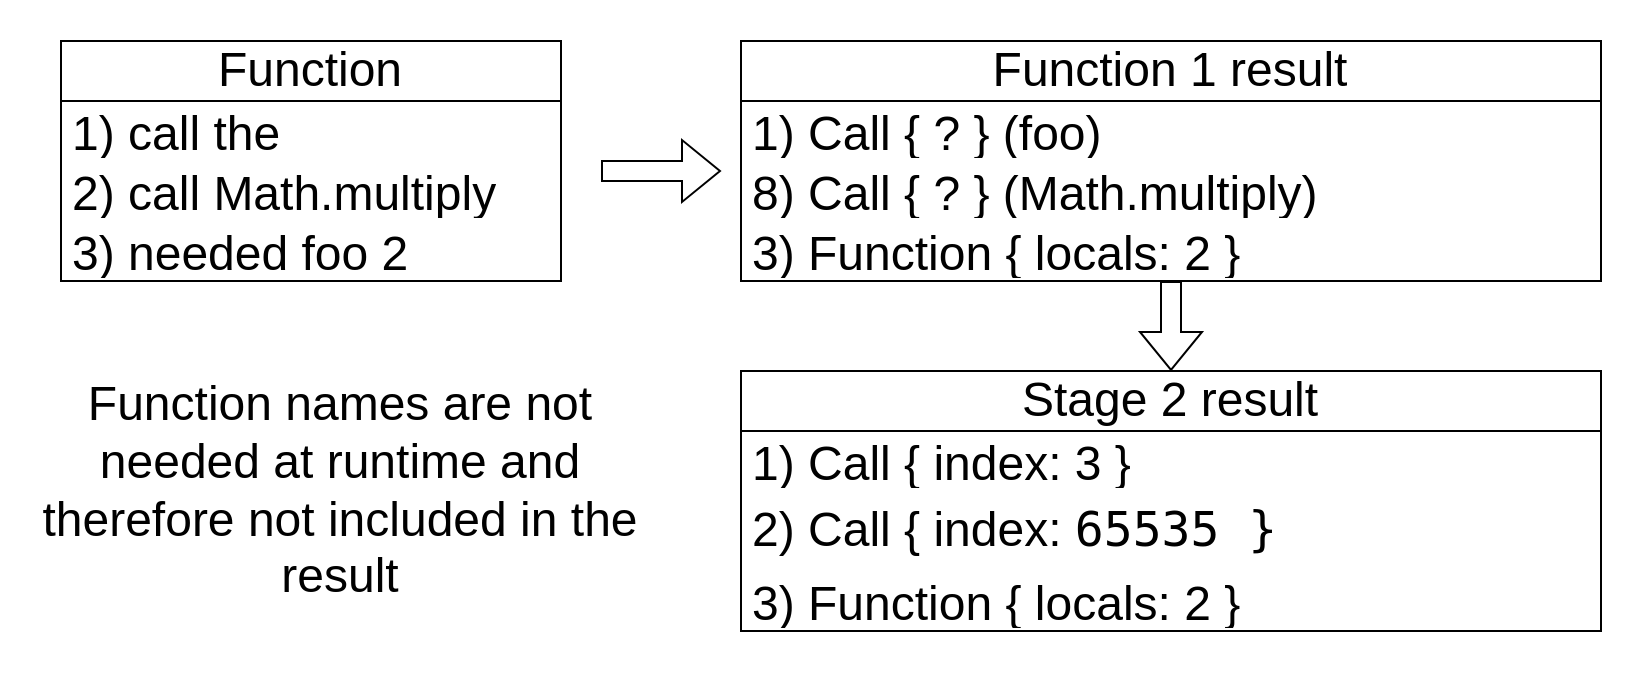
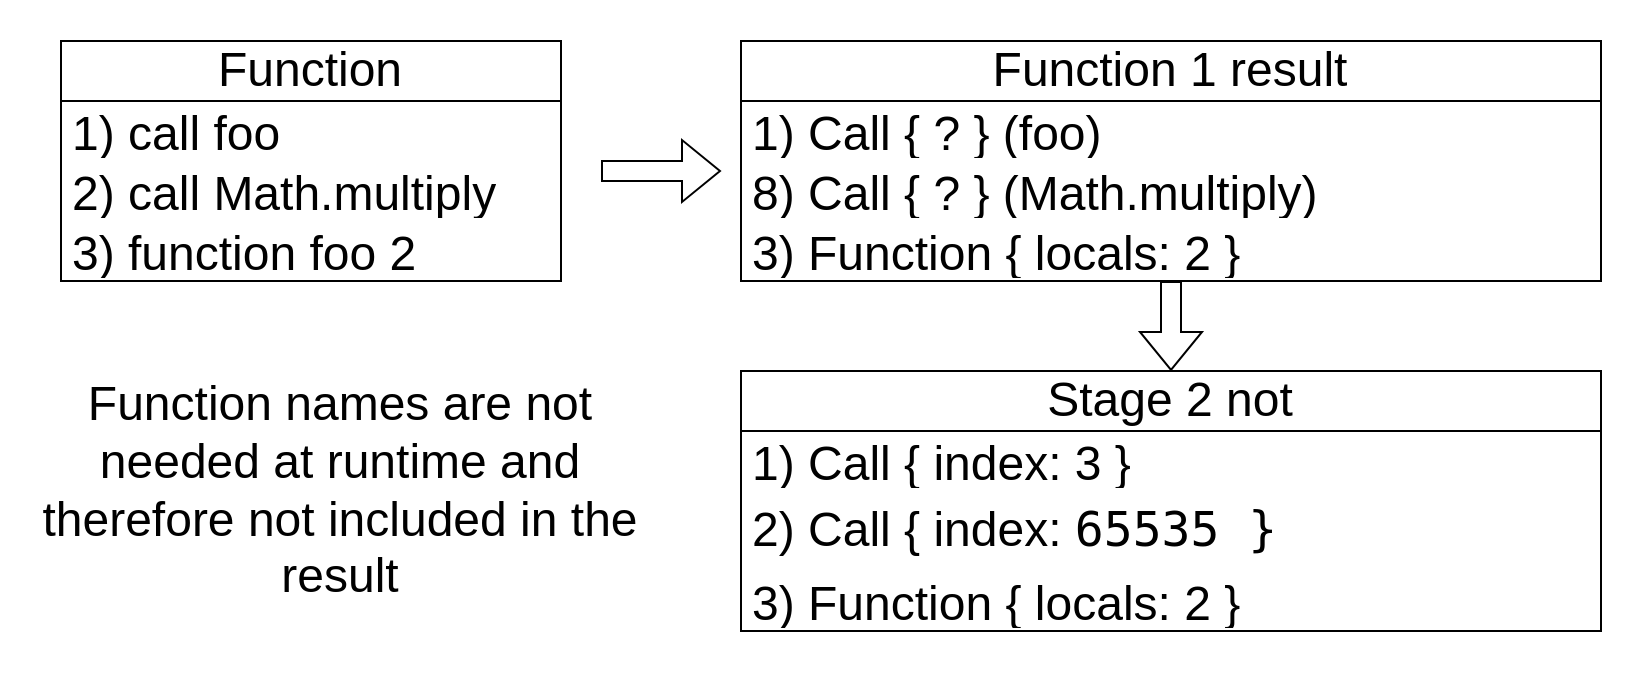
- <mxCell id="3" value="1) call the" style="text;strokeColor=none;fillColor=none;align=left;verticalAlign=middle;spacingLeft=4;spacingRight=4;overflow=hidden;points=[[0,0.5],[1,0.5]];portConstraint=eastwest;rotatable=0;whiteSpace=wrap;html=1;fontSize=24;" vertex="1" parent="2"><mxGeometry y="30" width="250" height="30" as="geometry" /></mxCell>
+ <mxCell id="3" value="1) call foo" style="text;strokeColor=none;fillColor=none;align=left;verticalAlign=middle;spacingLeft=4;spacingRight=4;overflow=hidden;points=[[0,0.5],[1,0.5]];portConstraint=eastwest;rotatable=0;whiteSpace=wrap;html=1;fontSize=24;" vertex="1" parent="2"><mxGeometry y="30" width="250" height="30" as="geometry" /></mxCell>
- <mxCell id="5" value="3) needed foo 2" style="text;strokeColor=none;fillColor=none;align=left;verticalAlign=middle;spacingLeft=4;spacingRight=4;overflow=hidden;points=[[0,0.5],[1,0.5]];portConstraint=eastwest;rotatable=0;whiteSpace=wrap;html=1;fontSize=24;" vertex="1" parent="2"><mxGeometry y="90" width="250" height="30" as="geometry" /></mxCell>
+ <mxCell id="5" value="3) function foo 2" style="text;strokeColor=none;fillColor=none;align=left;verticalAlign=middle;spacingLeft=4;spacingRight=4;overflow=hidden;points=[[0,0.5],[1,0.5]];portConstraint=eastwest;rotatable=0;whiteSpace=wrap;html=1;fontSize=24;" vertex="1" parent="2"><mxGeometry y="90" width="250" height="30" as="geometry" /></mxCell>
- <mxCell id="10" value="Stage 2 result" style="swimlane;fontStyle=0;childLayout=stackLayout;horizontal=1;startSize=30;horizontalStack=0;resizeParent=1;resizeParentMax=0;resizeLast=0;collapsible=1;marginBottom=0;whiteSpace=wrap;html=1;fontSize=24;" vertex="1" parent="1"><mxGeometry x="370" y="185" width="430" height="130" as="geometry" /></mxCell>
+ <mxCell id="10" value="Stage 2 not" style="swimlane;fontStyle=0;childLayout=stackLayout;horizontal=1;startSize=30;horizontalStack=0;resizeParent=1;resizeParentMax=0;resizeLast=0;collapsible=1;marginBottom=0;whiteSpace=wrap;html=1;fontSize=24;" vertex="1" parent="1"><mxGeometry x="370" y="185" width="430" height="130" as="geometry" /></mxCell>
